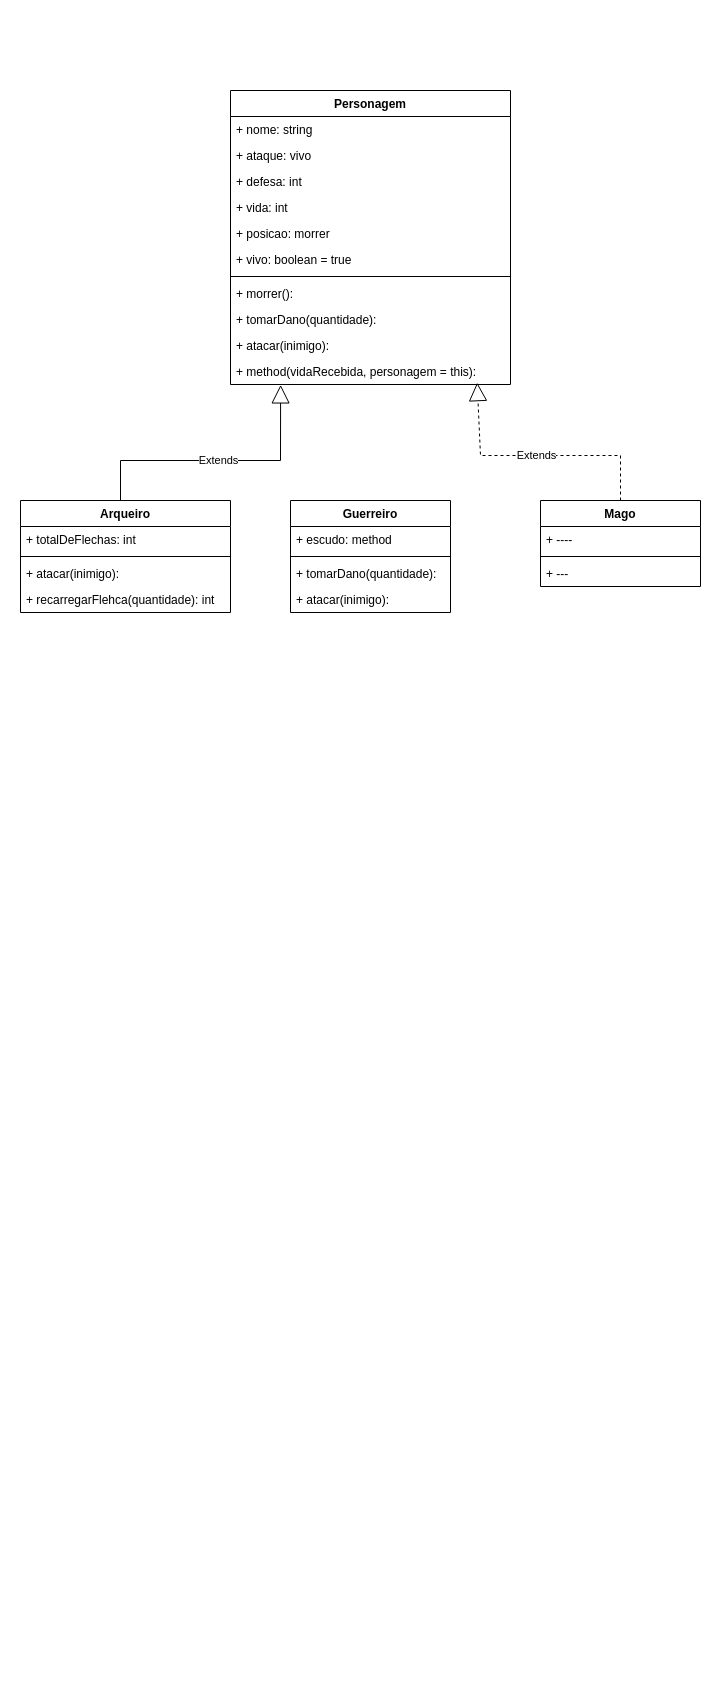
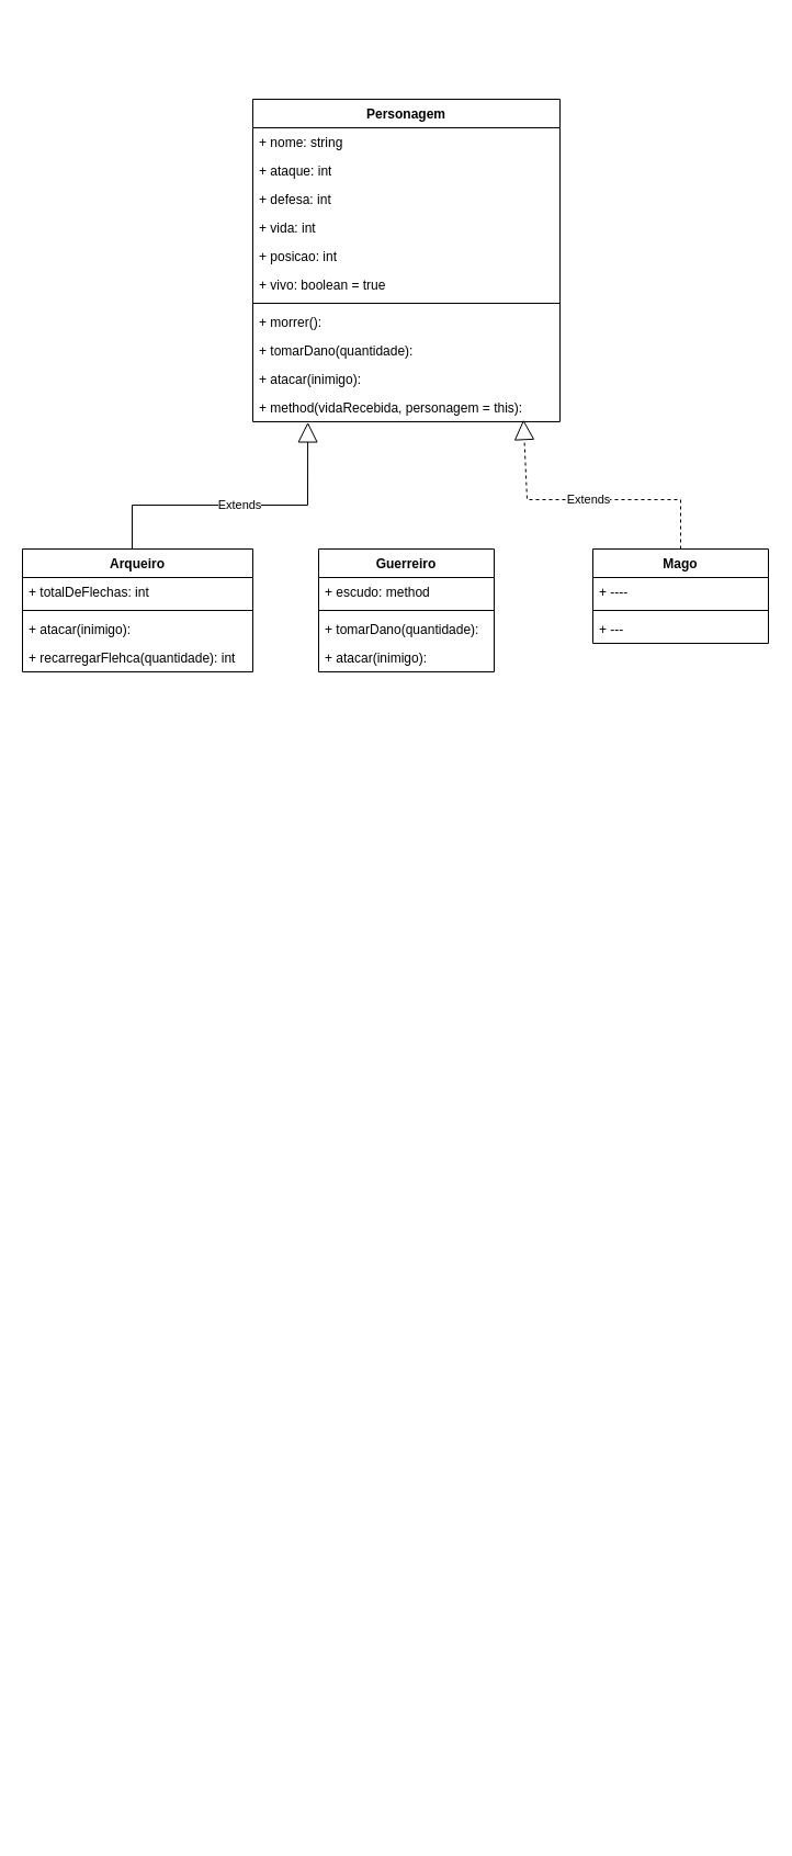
- <mxCell id="5" value="+ ataque: vivo" style="text;strokeColor=none;fillColor=none;align=left;verticalAlign=top;spacingLeft=4;spacingRight=4;overflow=hidden;rotatable=0;points=[[0,0.5],[1,0.5]];portConstraint=eastwest;whiteSpace=wrap;html=1;" vertex="1" parent="3"><mxGeometry y="52" width="280" height="26" as="geometry" /></mxCell>
+ <mxCell id="5" value="+ ataque: int" style="text;strokeColor=none;fillColor=none;align=left;verticalAlign=top;spacingLeft=4;spacingRight=4;overflow=hidden;rotatable=0;points=[[0,0.5],[1,0.5]];portConstraint=eastwest;whiteSpace=wrap;html=1;" vertex="1" parent="3"><mxGeometry y="52" width="280" height="26" as="geometry" /></mxCell>
- <mxCell id="8" value="+ posicao: morrer" style="text;strokeColor=none;fillColor=none;align=left;verticalAlign=top;spacingLeft=4;spacingRight=4;overflow=hidden;rotatable=0;points=[[0,0.5],[1,0.5]];portConstraint=eastwest;whiteSpace=wrap;html=1;" vertex="1" parent="3"><mxGeometry y="130" width="280" height="26" as="geometry" /></mxCell>
+ <mxCell id="8" value="+ posicao: int" style="text;strokeColor=none;fillColor=none;align=left;verticalAlign=top;spacingLeft=4;spacingRight=4;overflow=hidden;rotatable=0;points=[[0,0.5],[1,0.5]];portConstraint=eastwest;whiteSpace=wrap;html=1;" vertex="1" parent="3"><mxGeometry y="130" width="280" height="26" as="geometry" /></mxCell>
